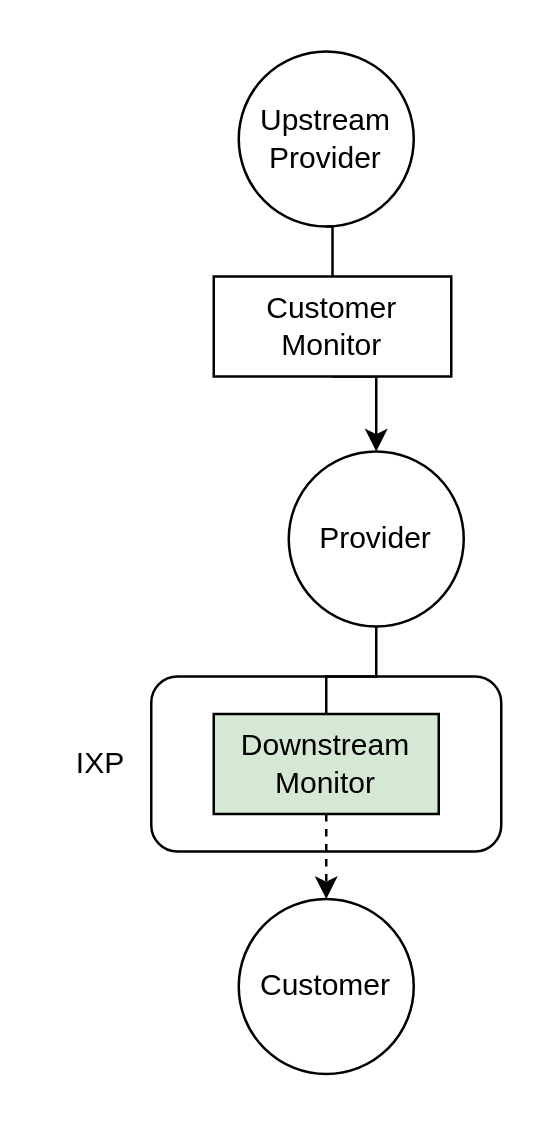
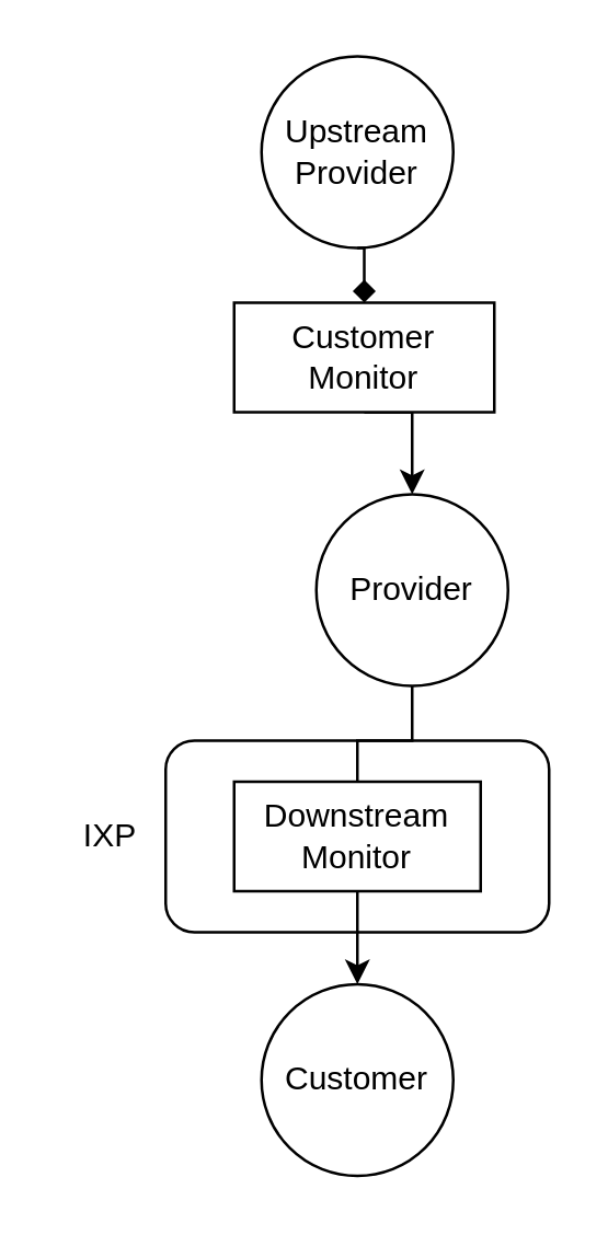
- <mxCell id="9" value="" style="edgeStyle=orthogonalEdgeStyle;rounded=0;orthogonalLoop=1;jettySize=auto;html=1;exitX=0.5;exitY=1;exitDx=0;exitDy=0;entryX=0.5;entryY=0;entryDx=0;entryDy=0;endArrow=none;" parent="1" source="7" target="8" edge="1"><mxGeometry relative="1" as="geometry"><mxPoint x="130" y="90" as="sourcePoint" /><mxPoint x="130" y="180" as="targetPoint" /></mxGeometry></mxCell>
+ <mxCell id="9" value="" style="edgeStyle=orthogonalEdgeStyle;rounded=0;orthogonalLoop=1;jettySize=auto;html=1;exitX=0.5;exitY=1;exitDx=0;exitDy=0;entryX=0.5;entryY=0;entryDx=0;entryDy=0;endArrow=diamond;" parent="1" source="7" target="8" edge="1"><mxGeometry relative="1" as="geometry"><mxPoint x="130" y="90" as="sourcePoint" /><mxPoint x="130" y="180" as="targetPoint" /></mxGeometry></mxCell>
- <mxCell id="10" value="Downstream&lt;br&gt;Monitor" style="rounded=0;whiteSpace=wrap;html=1;fillColor=#d5e8d4;" parent="1" vertex="1"><mxGeometry x="85" y="285" width="90" height="40" as="geometry" /></mxCell>
+ <mxCell id="10" value="Downstream&lt;br&gt;Monitor" style="rounded=0;whiteSpace=wrap;html=1;" parent="1" vertex="1"><mxGeometry x="85" y="285" width="90" height="40" as="geometry" /></mxCell>
- <mxCell id="3" style="edgeStyle=orthogonalEdgeStyle;rounded=0;orthogonalLoop=1;jettySize=auto;html=1;exitX=0.5;exitY=1;exitDx=0;exitDy=0;entryX=0.5;entryY=0;entryDx=0;entryDy=0;startArrow=none;dashed=1;" parent="1" source="10" target="5" edge="1"><mxGeometry relative="1" as="geometry" /></mxCell>
+ <mxCell id="3" style="edgeStyle=orthogonalEdgeStyle;rounded=0;orthogonalLoop=1;jettySize=auto;html=1;exitX=0.5;exitY=1;exitDx=0;exitDy=0;entryX=0.5;entryY=0;entryDx=0;entryDy=0;startArrow=none;" parent="1" source="10" target="5" edge="1"><mxGeometry relative="1" as="geometry" /></mxCell>
